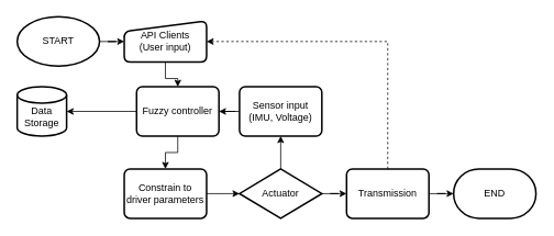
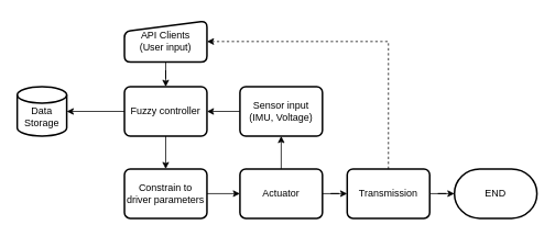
- <mxCell id="7" value="START" style="strokeWidth=2;html=1;shape=mxgraph.flowchart.start_1;whiteSpace=wrap;" vertex="1" parent="1"><mxGeometry x="20" y="20" width="100" height="60" as="geometry" /></mxCell>
- <mxCell id="6" value="" style="edgeStyle=orthogonalEdgeStyle;rounded=0;orthogonalLoop=1;jettySize=auto;html=1;" edge="1" parent="1" source="7" target="9"><mxGeometry relative="1" as="geometry" /></mxCell>
- <mxCell id="4" value="Fuzzy controller" style="rounded=1;whiteSpace=wrap;html=1;absoluteArcSize=1;arcSize=14;strokeWidth=2;" vertex="1" parent="1"><mxGeometry x="165" y="105" width="100" height="60" as="geometry" /></mxCell>
+ <mxCell id="4" value="Fuzzy controller" style="rounded=1;whiteSpace=wrap;html=1;absoluteArcSize=1;arcSize=14;strokeWidth=2;" vertex="1" parent="1"><mxGeometry x="150" y="105" width="100" height="60" as="geometry" /></mxCell>
- <mxCell id="16" value="Actuator" style="rhombus;whiteSpace=wrap;html=1;absoluteArcSize=1;arcSize=14;strokeWidth=2;" vertex="1" parent="1"><mxGeometry x="290" y="205" width="100" height="60" as="geometry" /></mxCell>
+ <mxCell id="16" value="Actuator" style="rounded=1;whiteSpace=wrap;html=1;absoluteArcSize=1;arcSize=14;strokeWidth=2;" vertex="1" parent="1"><mxGeometry x="290" y="205" width="100" height="60" as="geometry" /></mxCell>
